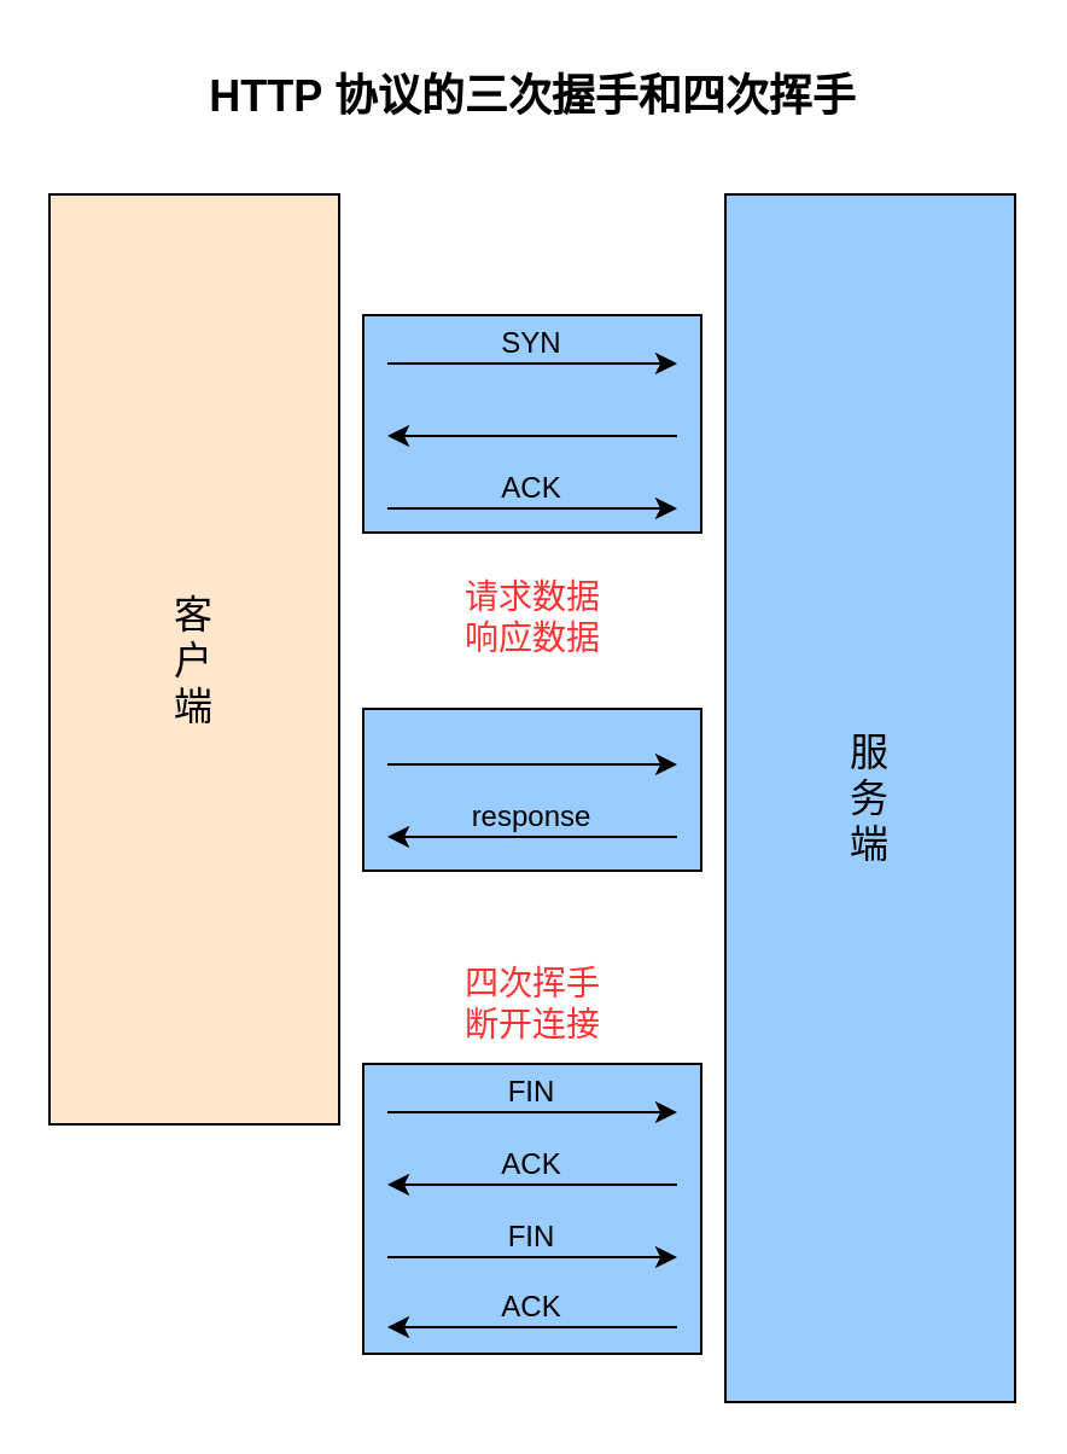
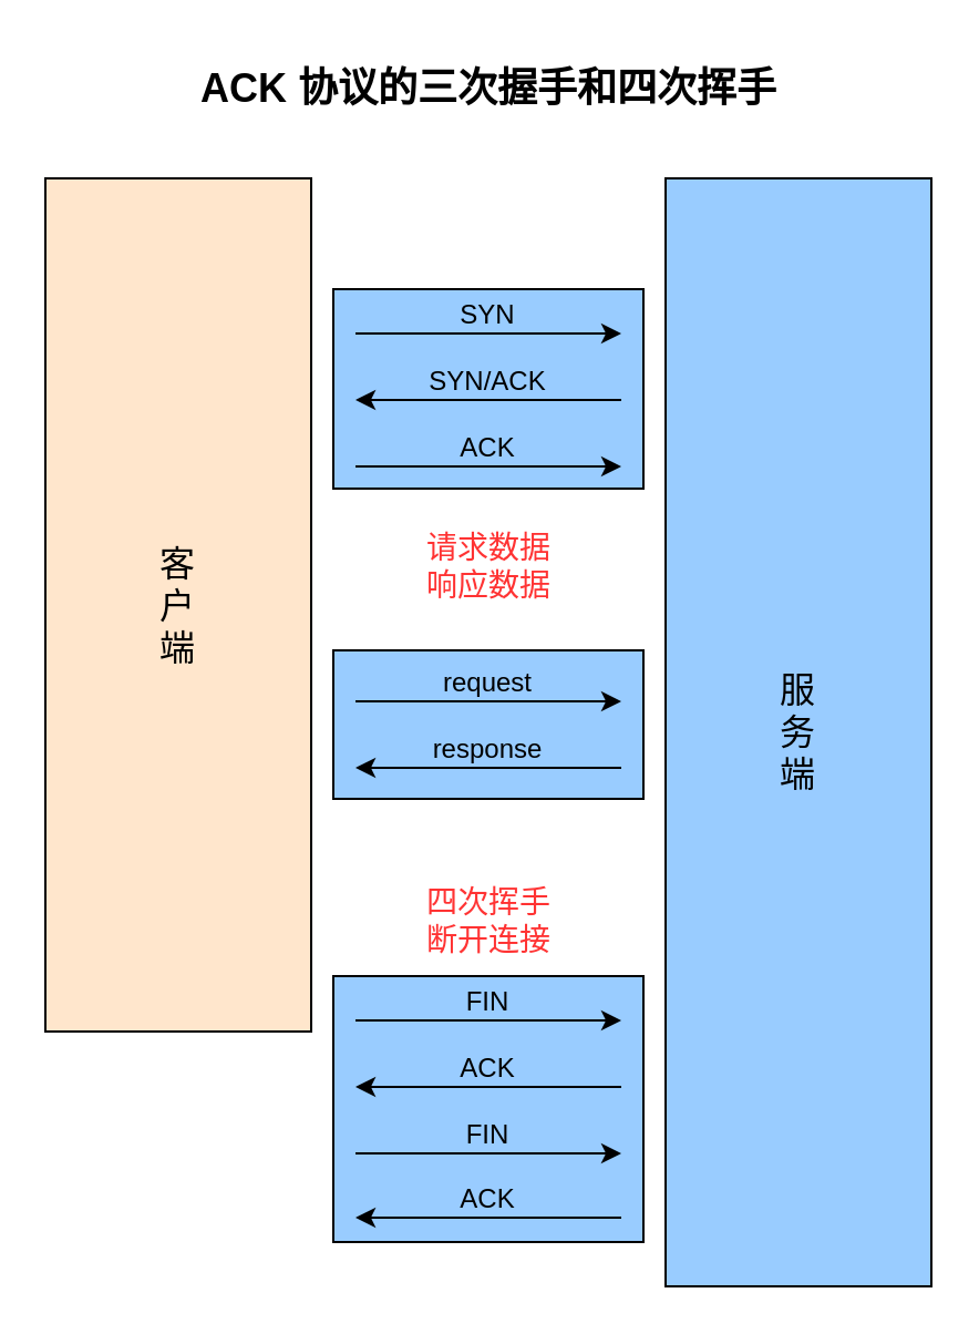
- <mxCell id="3" value="HTTP 协议的三次握手和四次挥手" style="text;html=1;align=center;verticalAlign=middle;resizable=0;points=[];autosize=1;strokeColor=none;fillColor=none;fontSize=18;fontStyle=1" vertex="1" parent="1"><mxGeometry x="75" y="20" width="290" height="40" as="geometry" /></mxCell>
+ <mxCell id="3" value="ACK 协议的三次握手和四次挥手" style="text;html=1;align=center;verticalAlign=middle;resizable=0;points=[];autosize=1;strokeColor=none;fillColor=none;fontSize=18;fontStyle=1" vertex="1" parent="1"><mxGeometry x="75" y="20" width="290" height="40" as="geometry" /></mxCell>
+ <mxCell id="9" value="SYN/ACK" style="text;html=1;align=center;verticalAlign=middle;whiteSpace=wrap;rounded=0;" vertex="1" parent="1"><mxGeometry x="190" y="157" width="60" height="30" as="geometry" /></mxCell>
+ <mxCell id="14" value="request" style="text;html=1;align=center;verticalAlign=middle;whiteSpace=wrap;rounded=0;" vertex="1" parent="1"><mxGeometry x="190" y="293" width="60" height="30" as="geometry" /></mxCell>
